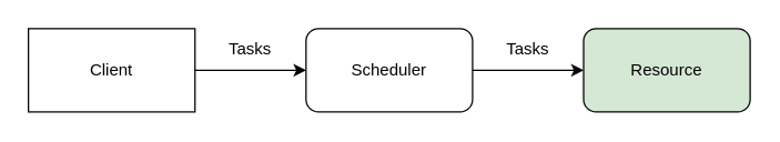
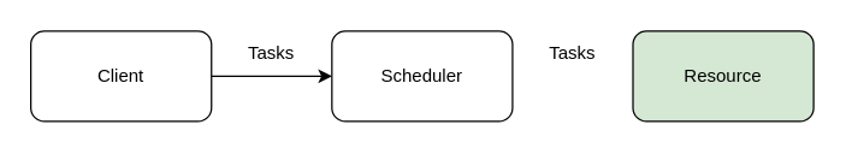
- <mxCell id="3" value="Client" style="whiteSpace=wrap;html=1;rounded=0;" parent="1" vertex="1"><mxGeometry x="20" y="20" width="120" height="60" as="geometry" /></mxCell>
+ <mxCell id="3" value="Client" style="rounded=1;whiteSpace=wrap;html=1;" parent="1" vertex="1"><mxGeometry x="20" y="20" width="120" height="60" as="geometry" /></mxCell>
- <mxCell id="4" style="edgeStyle=orthogonalEdgeStyle;rounded=0;orthogonalLoop=1;jettySize=auto;html=1;exitX=1;exitY=0.5;exitDx=0;exitDy=0;entryX=0;entryY=0.5;entryDx=0;entryDy=0;" parent="1" source="5" target="6" edge="1"><mxGeometry relative="1" as="geometry" /></mxCell>
